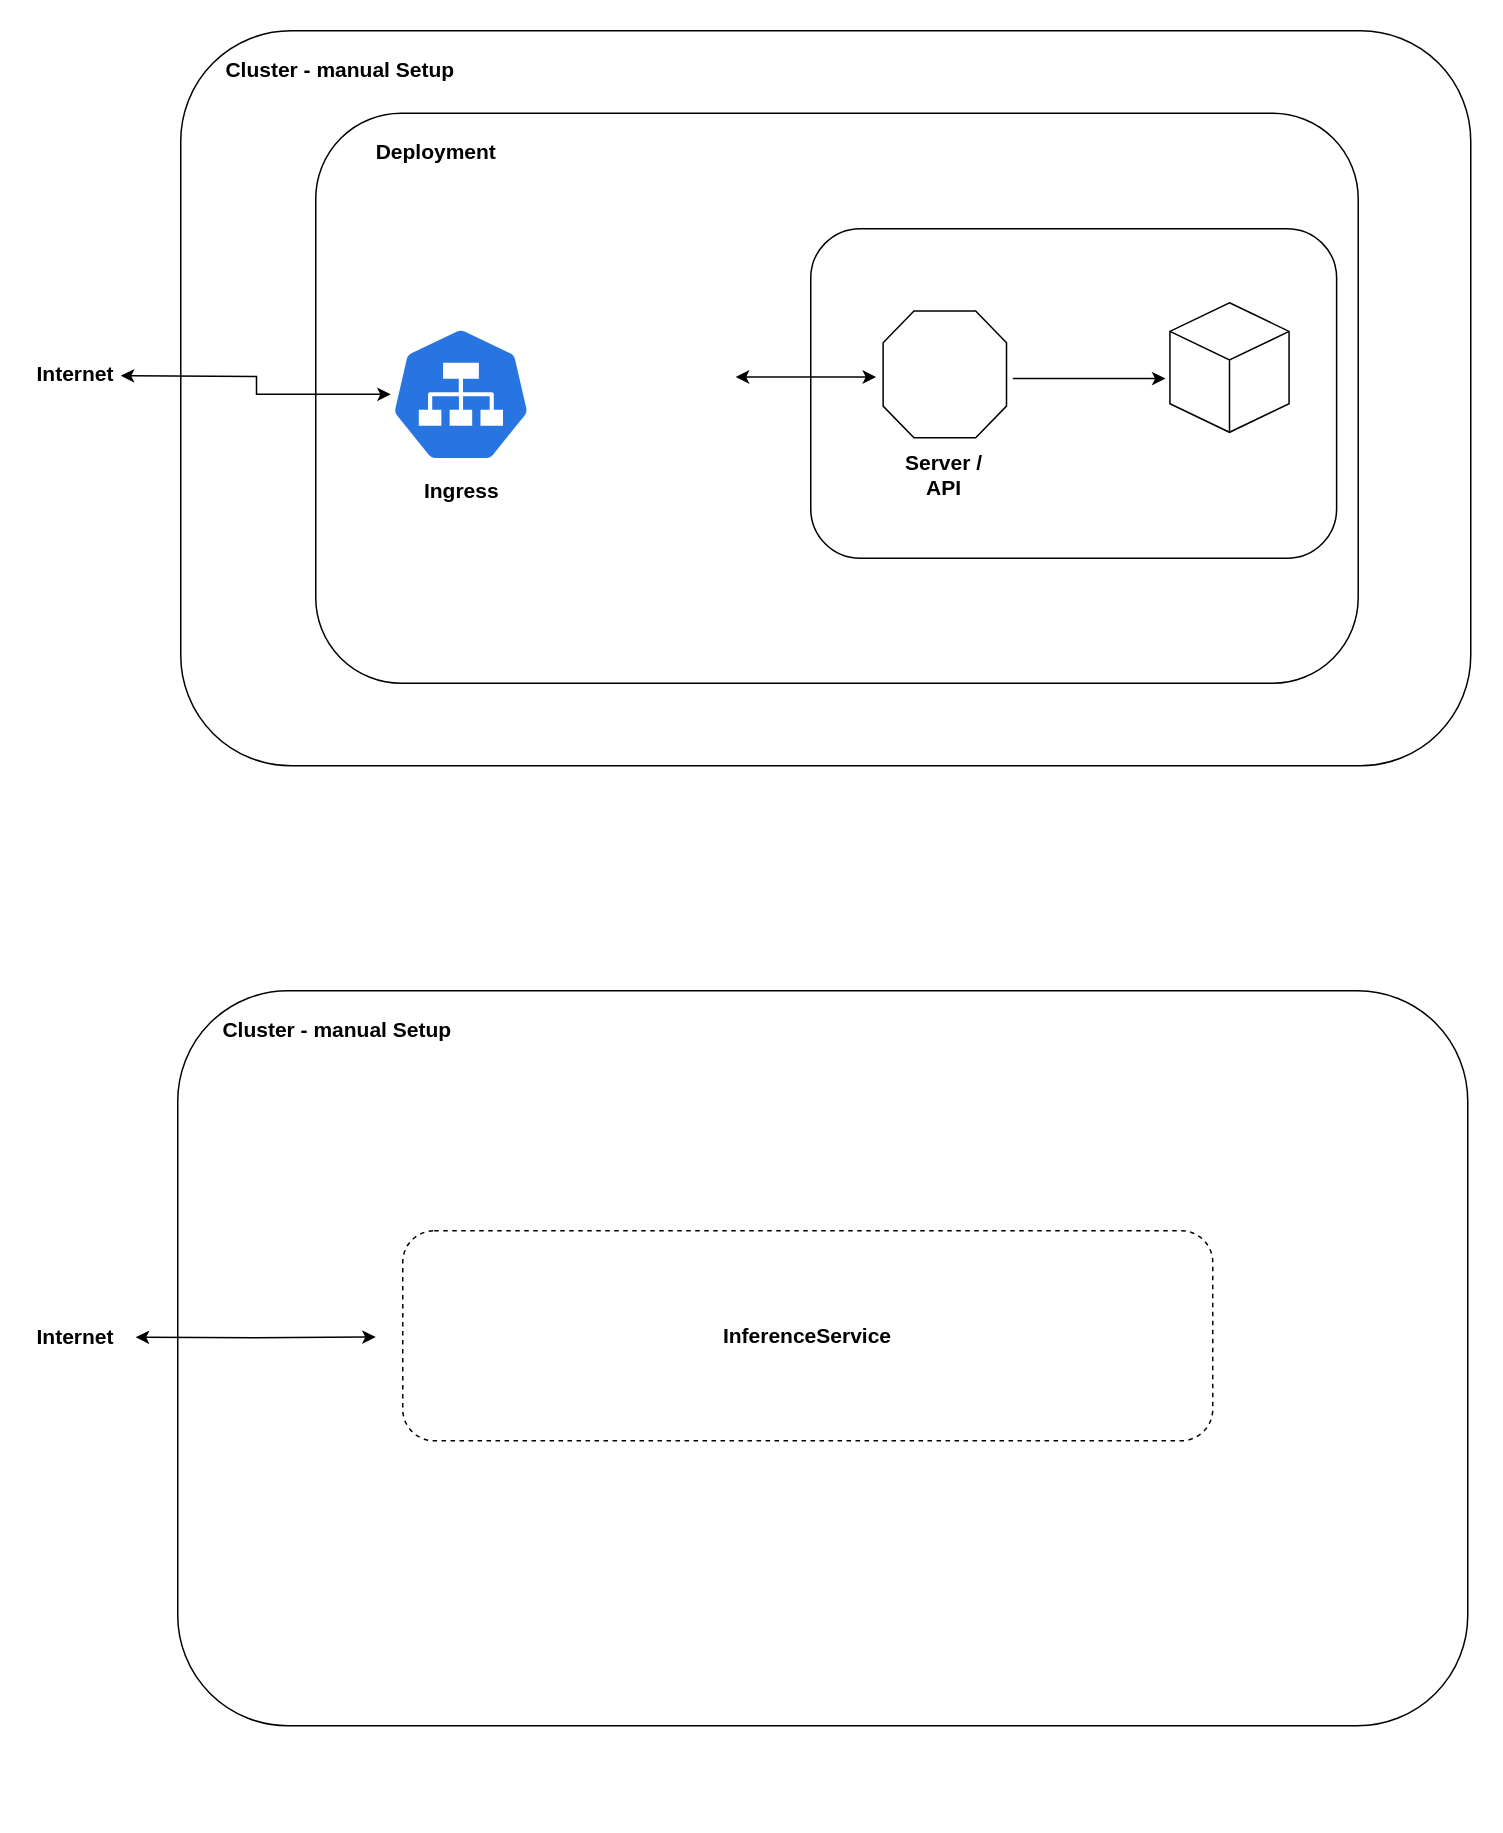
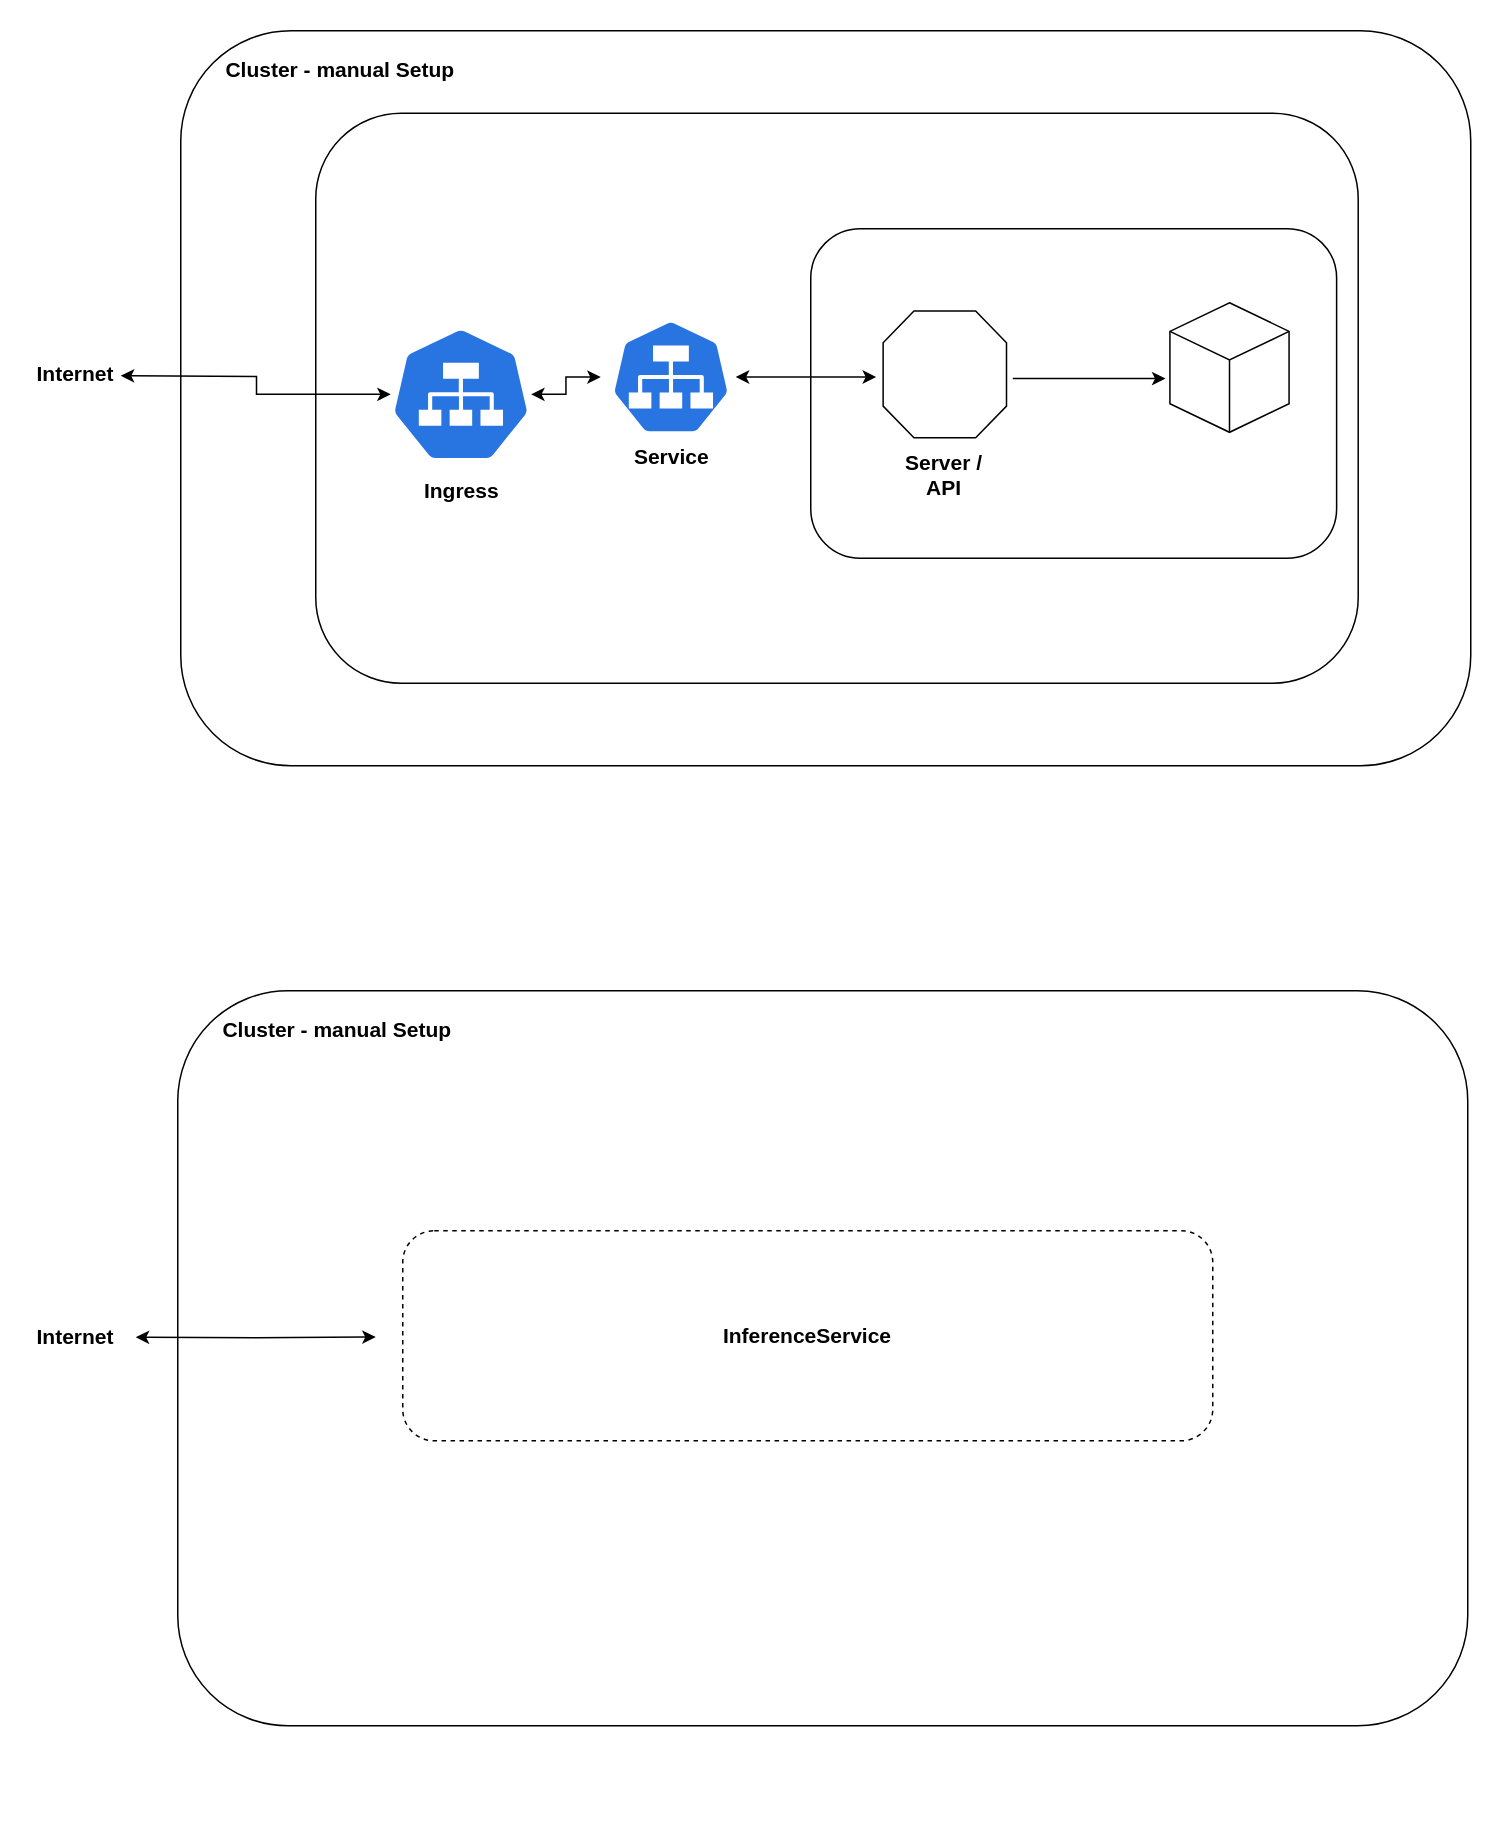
- <mxCell id="7" value="&lt;font style=&quot;font-size: 14px;&quot;&gt;&lt;b&gt;Deployment&lt;/b&gt;&lt;/font&gt;" style="text;html=1;strokeColor=none;fillColor=none;align=center;verticalAlign=middle;whiteSpace=wrap;rounded=0;" vertex="1" parent="5"><mxGeometry x="53.465" y="14.651" width="54.866" height="21.976" as="geometry" /></mxCell>
+ <mxCell id="17" value="&lt;b&gt;&lt;font style=&quot;font-size: 14px;&quot;&gt;Service&lt;/font&gt;&lt;/b&gt;" style="sketch=0;html=1;dashed=0;whitespace=wrap;fillColor=#2875E2;strokeColor=#ffffff;points=[[0.005,0.63,0],[0.1,0.2,0],[0.9,0.2,0],[0.5,0,0],[0.995,0.63,0],[0.72,0.99,0],[0.5,1,0],[0.28,0.99,0]];verticalLabelPosition=bottom;align=center;verticalAlign=top;shape=mxgraph.kubernetes.icon;prIcon=svc" vertex="1" parent="5"><mxGeometry x="190.004" y="137.352" width="93.554" height="76.917" as="geometry" /></mxCell>
+ <mxCell id="18" value="" style="edgeStyle=orthogonalEdgeStyle;rounded=0;orthogonalLoop=1;jettySize=auto;html=1;startArrow=classic;startFill=1;" edge="1" parent="5" source="19" target="17"><mxGeometry relative="1" as="geometry" /></mxCell>
